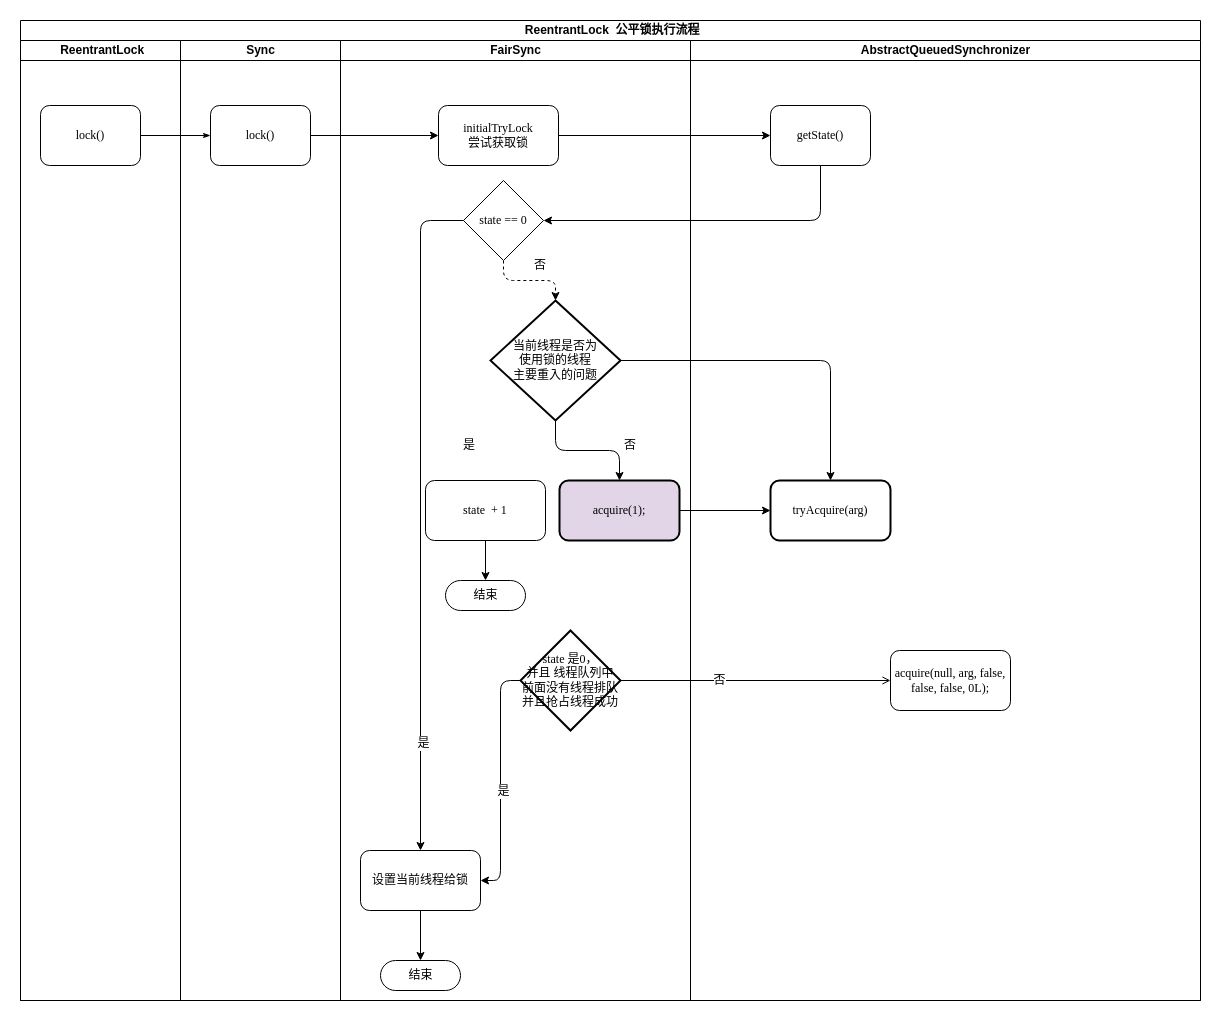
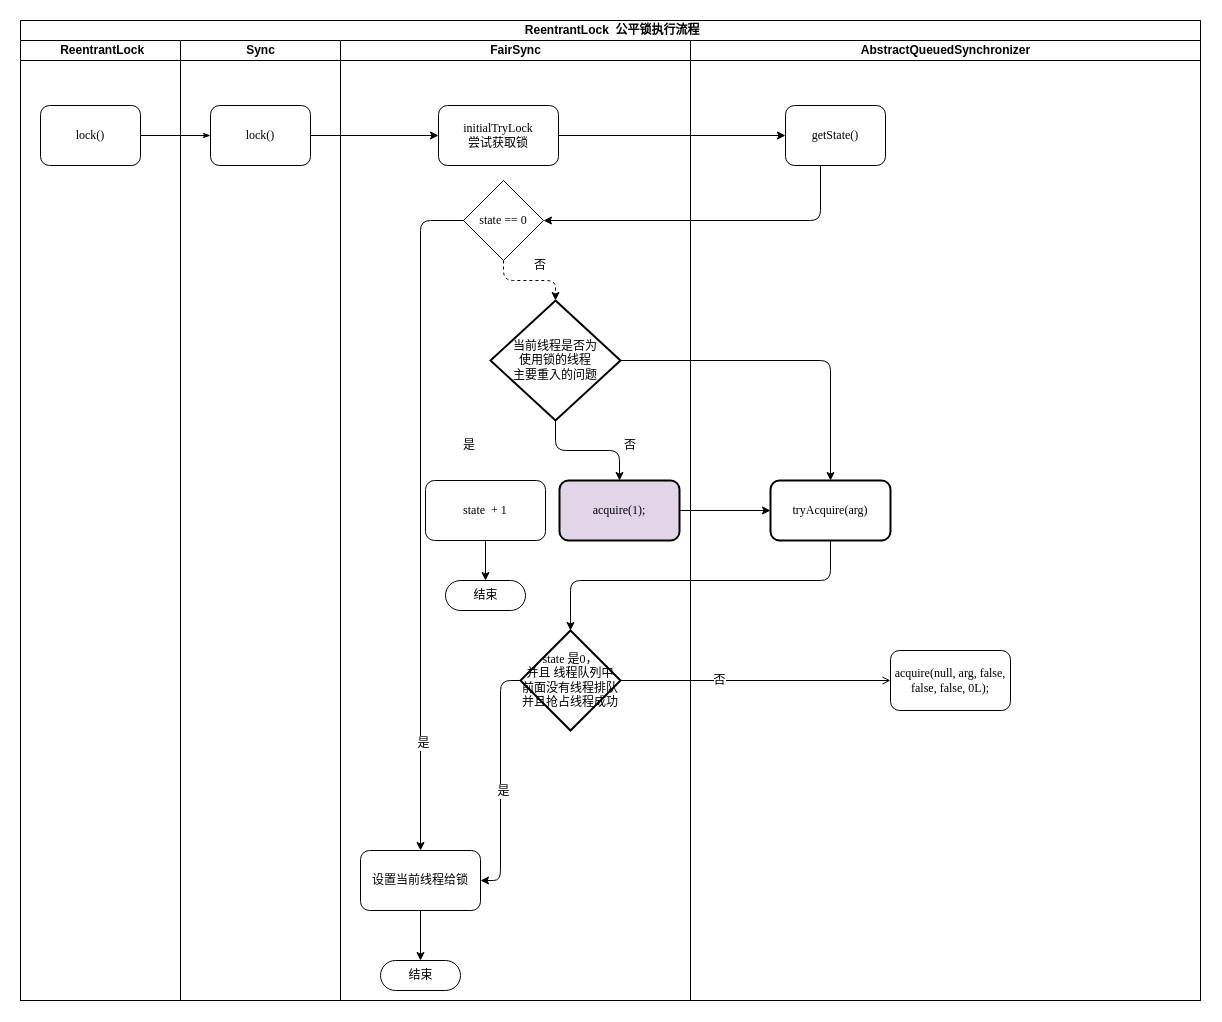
- <mxCell id="38" value="getState()" style="rounded=1;whiteSpace=wrap;html=1;shadow=0;labelBackgroundColor=none;strokeWidth=1;fontFamily=Verdana;fontSize=12;align=center;" parent="37" vertex="1"><mxGeometry x="80" y="65" width="100" height="60" as="geometry" /></mxCell>
+ <mxCell id="38" value="getState()" style="rounded=1;whiteSpace=wrap;html=1;shadow=0;labelBackgroundColor=none;strokeWidth=1;fontFamily=Verdana;fontSize=12;align=center;" parent="37" vertex="1"><mxGeometry x="95" y="65" width="100" height="60" as="geometry" /></mxCell>
+ <mxCell id="34" style="edgeStyle=orthogonalEdgeStyle;rounded=1;orthogonalLoop=1;jettySize=auto;html=1;entryX=0.5;entryY=0;entryDx=0;entryDy=0;entryPerimeter=0;fontFamily=Verdana;fontSize=12;fontColor=default;startSize=20;" edge="1" parent="2" source="39" target="23"><mxGeometry relative="1" as="geometry"><Array as="points"><mxPoint x="810" y="560" /><mxPoint x="550" y="560" /></Array></mxGeometry></mxCell>
